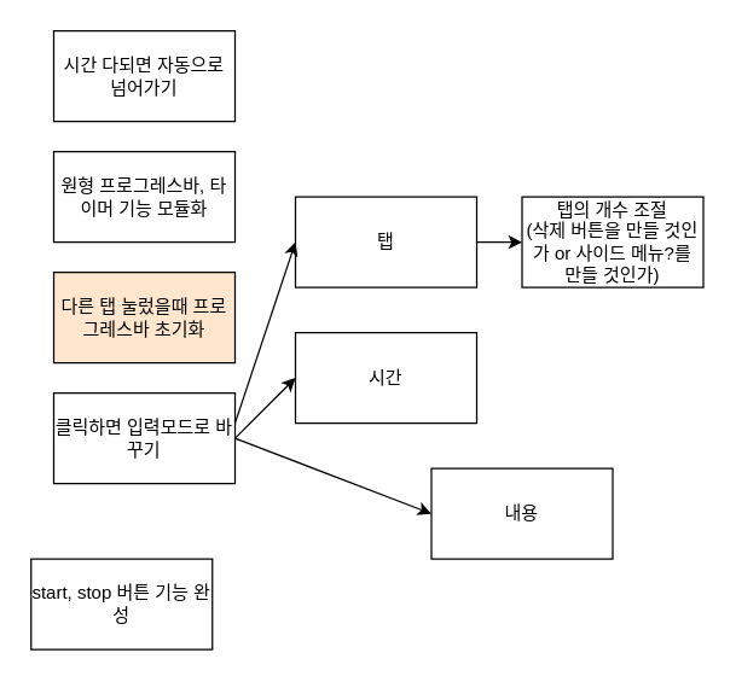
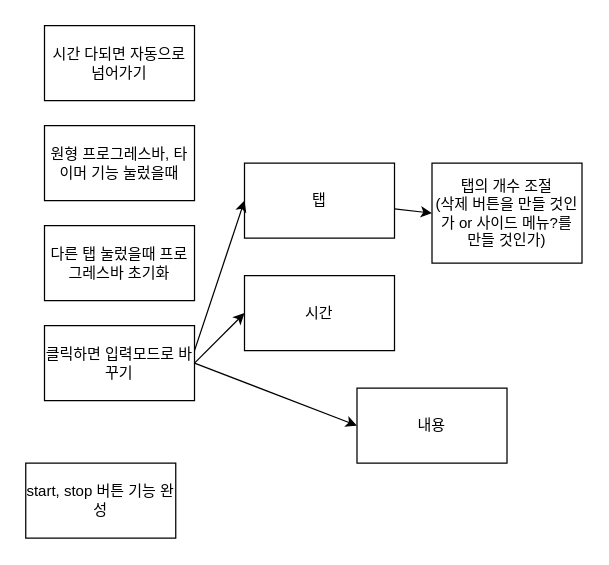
- <mxCell id="3" value="원형 프로그레스바, 타이머 기능 모듈화" style="rounded=0;whiteSpace=wrap;html=1;" vertex="1" parent="1"><mxGeometry x="35" y="100" width="120" height="60" as="geometry" /></mxCell>
+ <mxCell id="3" value="원형 프로그레스바, 타이머 기능 눌렀을때" style="rounded=0;whiteSpace=wrap;html=1;" vertex="1" parent="1"><mxGeometry x="35" y="100" width="120" height="60" as="geometry" /></mxCell>
- <mxCell id="12" value="탭의 개수 조절&lt;br&gt;(삭제 버튼을 만들 것인가 or 사이드 메뉴?를 만들 것인가)" style="rounded=0;whiteSpace=wrap;html=1;" vertex="1" parent="1"><mxGeometry x="345" y="130" width="120" height="60" as="geometry" /></mxCell>
+ <mxCell id="12" value="탭의 개수 조절&lt;br&gt;(삭제 버튼을 만들 것인가 or 사이드 메뉴?를 만들 것인가)" style="rounded=0;whiteSpace=wrap;html=1;" vertex="1" parent="1"><mxGeometry x="345" y="130" width="120" height="80" as="geometry" /></mxCell>
- <mxCell id="4" value="다른 탭 눌렀을때 프로그레스바 초기화" style="rounded=0;whiteSpace=wrap;html=1;fillColor=#ffe6cc;" vertex="1" parent="1"><mxGeometry x="35" y="180" width="120" height="60" as="geometry" /></mxCell>
+ <mxCell id="4" value="다른 탭 눌렀을때 프로그레스바 초기화" style="rounded=0;whiteSpace=wrap;html=1;" vertex="1" parent="1"><mxGeometry x="35" y="180" width="120" height="60" as="geometry" /></mxCell>
